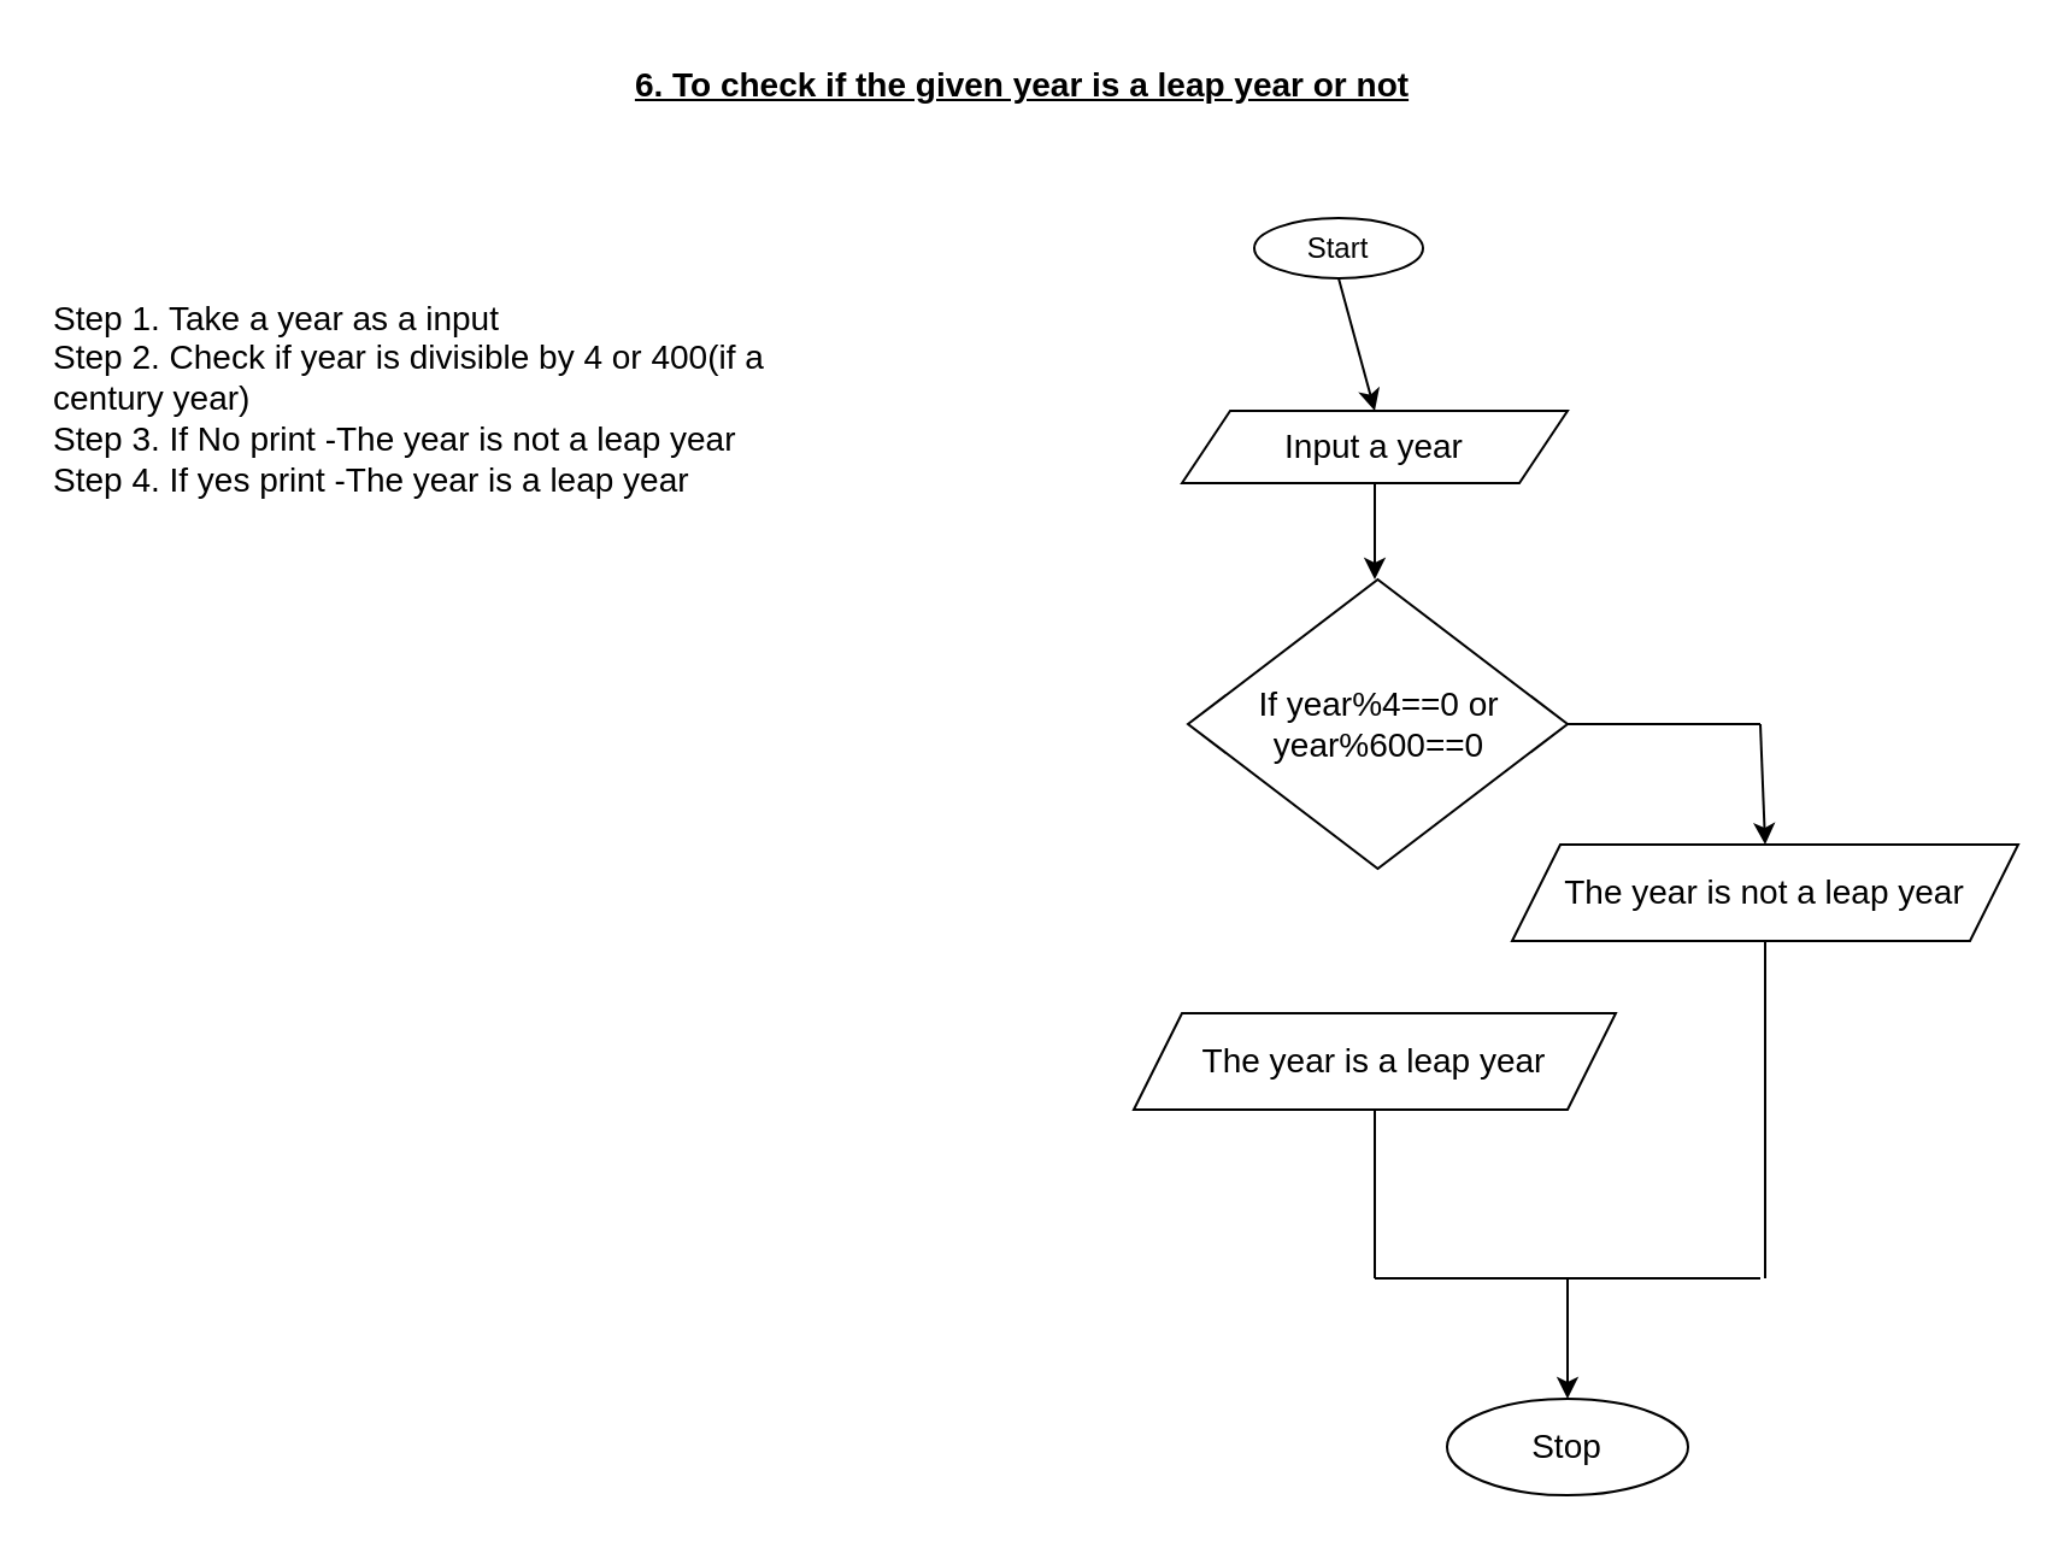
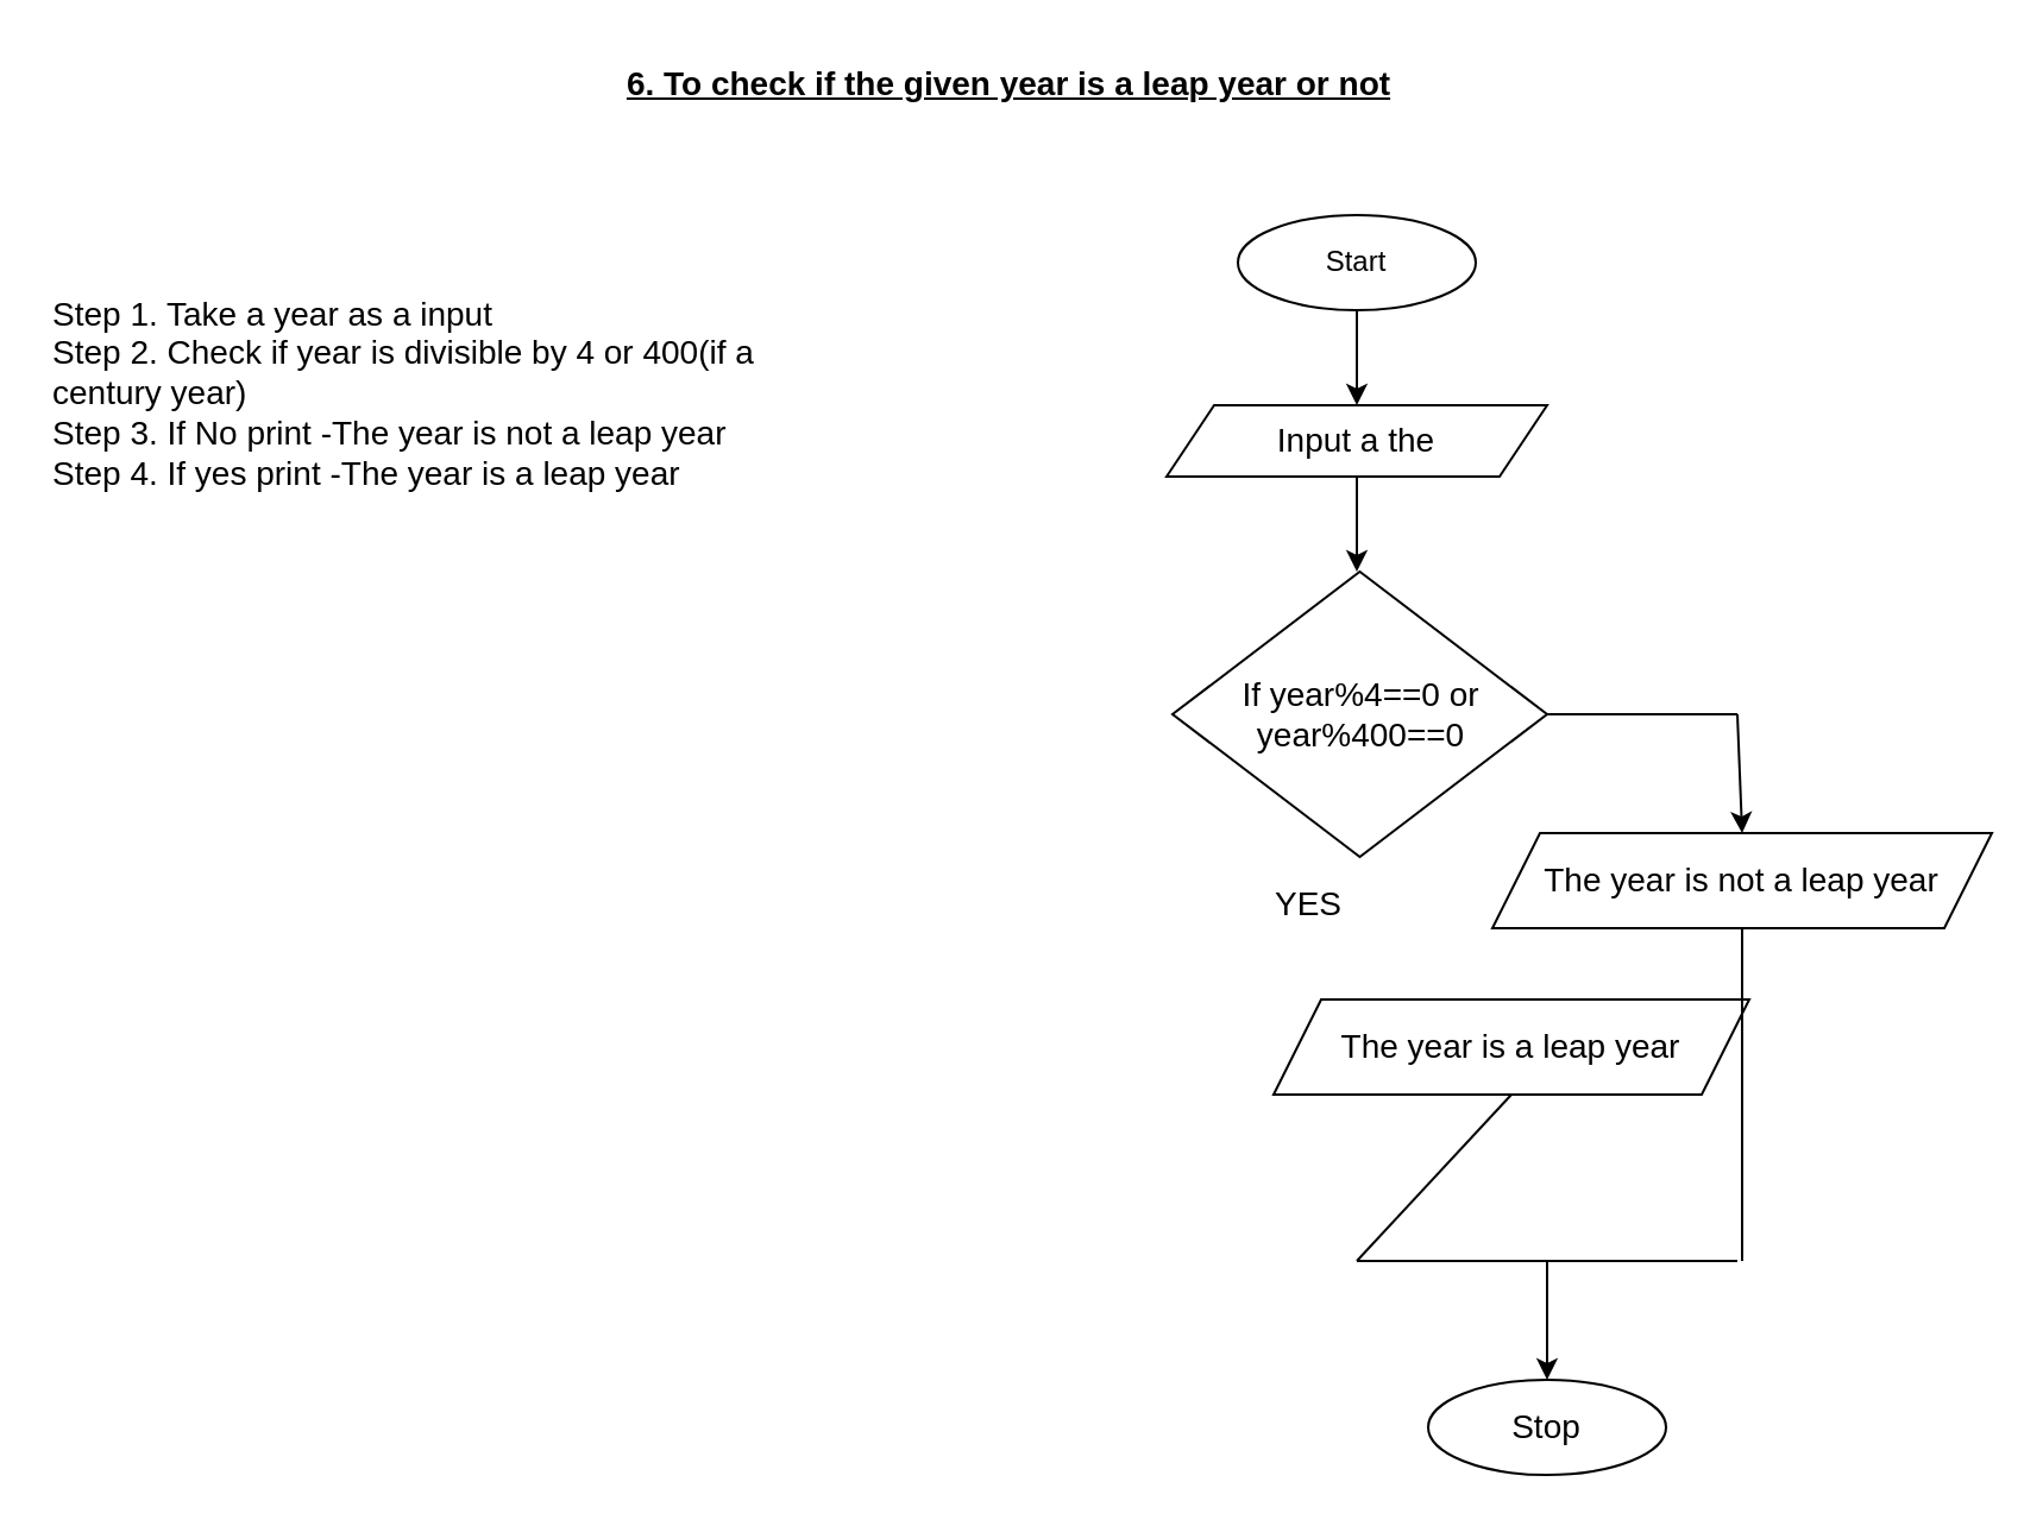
- <mxCell id="3" value="Start" style="ellipse;whiteSpace=wrap;html=1;" vertex="1" parent="1"><mxGeometry x="520" y="90" width="70" height="25" as="geometry" /></mxCell>
+ <mxCell id="3" value="Start" style="ellipse;whiteSpace=wrap;html=1;" vertex="1" parent="1"><mxGeometry x="520" y="90" width="100" height="40" as="geometry" /></mxCell>
- <mxCell id="5" value="&lt;font style=&quot;font-size: 14px&quot;&gt;Input a year&lt;/font&gt;" style="shape=parallelogram;perimeter=parallelogramPerimeter;whiteSpace=wrap;html=1;fixedSize=1;" vertex="1" parent="1"><mxGeometry x="490" y="170" width="160" height="30" as="geometry" /></mxCell>
+ <mxCell id="5" value="&lt;font style=&quot;font-size: 14px&quot;&gt;Input a the&lt;/font&gt;" style="shape=parallelogram;perimeter=parallelogramPerimeter;whiteSpace=wrap;html=1;fixedSize=1;" vertex="1" parent="1"><mxGeometry x="490" y="170" width="160" height="30" as="geometry" /></mxCell>
- <mxCell id="7" value="&lt;font style=&quot;font-size: 14px&quot;&gt;If year%4==0 or&lt;br&gt;year%600==0&lt;/font&gt;" style="rhombus;whiteSpace=wrap;html=1;" vertex="1" parent="1"><mxGeometry x="492.5" y="240" width="157.5" height="120" as="geometry" /></mxCell>
+ <mxCell id="7" value="&lt;font style=&quot;font-size: 14px&quot;&gt;If year%4==0 or&lt;br&gt;year%400==0&lt;/font&gt;" style="rhombus;whiteSpace=wrap;html=1;" vertex="1" parent="1"><mxGeometry x="492.5" y="240" width="157.5" height="120" as="geometry" /></mxCell>
+ <mxCell id="12" value="&lt;font style=&quot;font-size: 14px&quot;&gt;YES&lt;/font&gt;" style="text;html=1;strokeColor=none;fillColor=none;align=center;verticalAlign=middle;whiteSpace=wrap;rounded=0;" vertex="1" parent="1"><mxGeometry x="530" y="370" width="40" height="20" as="geometry" /></mxCell>
- <mxCell id="10" value="&lt;font style=&quot;font-size: 14px&quot;&gt;The year is a leap year&lt;/font&gt;" style="shape=parallelogram;perimeter=parallelogramPerimeter;whiteSpace=wrap;html=1;fixedSize=1;" vertex="1" parent="1"><mxGeometry x="470" y="420" width="200" height="40" as="geometry" /></mxCell>
+ <mxCell id="10" value="&lt;font style=&quot;font-size: 14px&quot;&gt;The year is a leap year&lt;/font&gt;" style="shape=parallelogram;perimeter=parallelogramPerimeter;whiteSpace=wrap;html=1;fixedSize=1;" vertex="1" parent="1"><mxGeometry x="535" y="420" width="200" height="40" as="geometry" /></mxCell>
